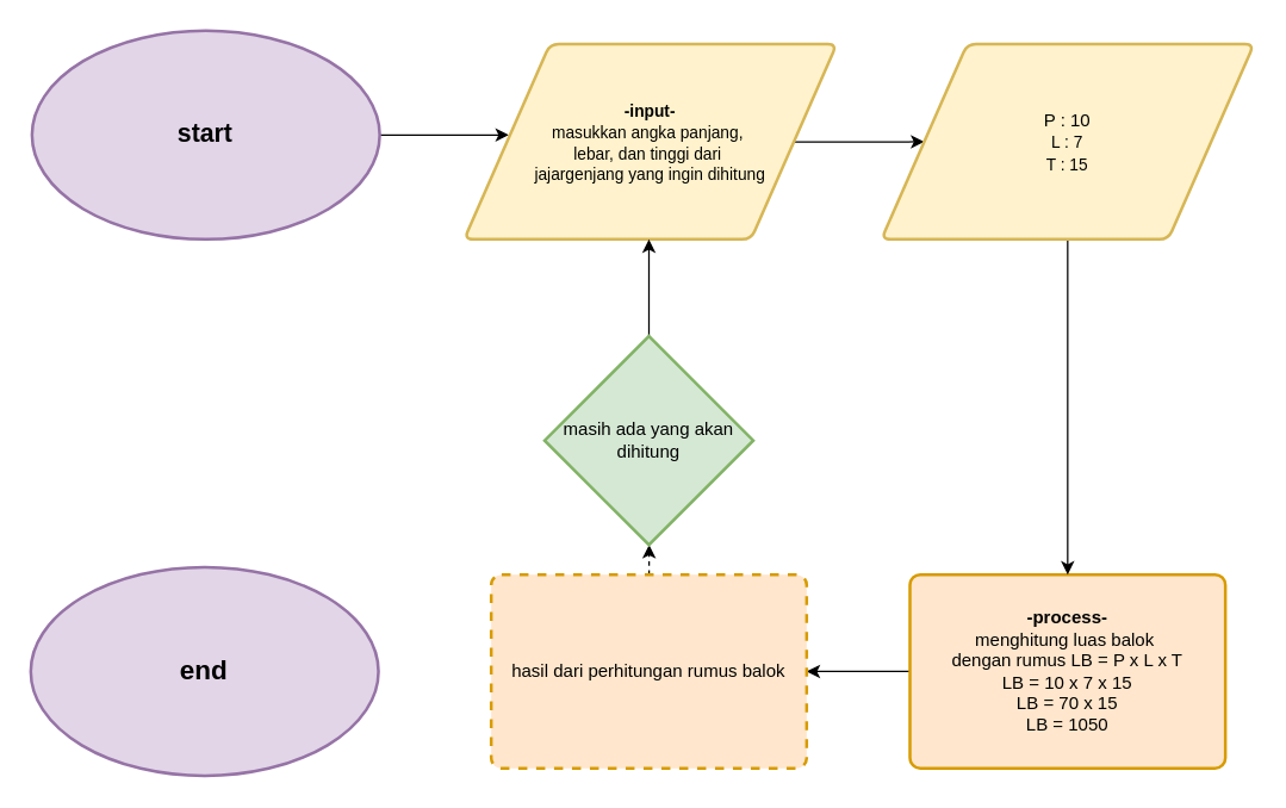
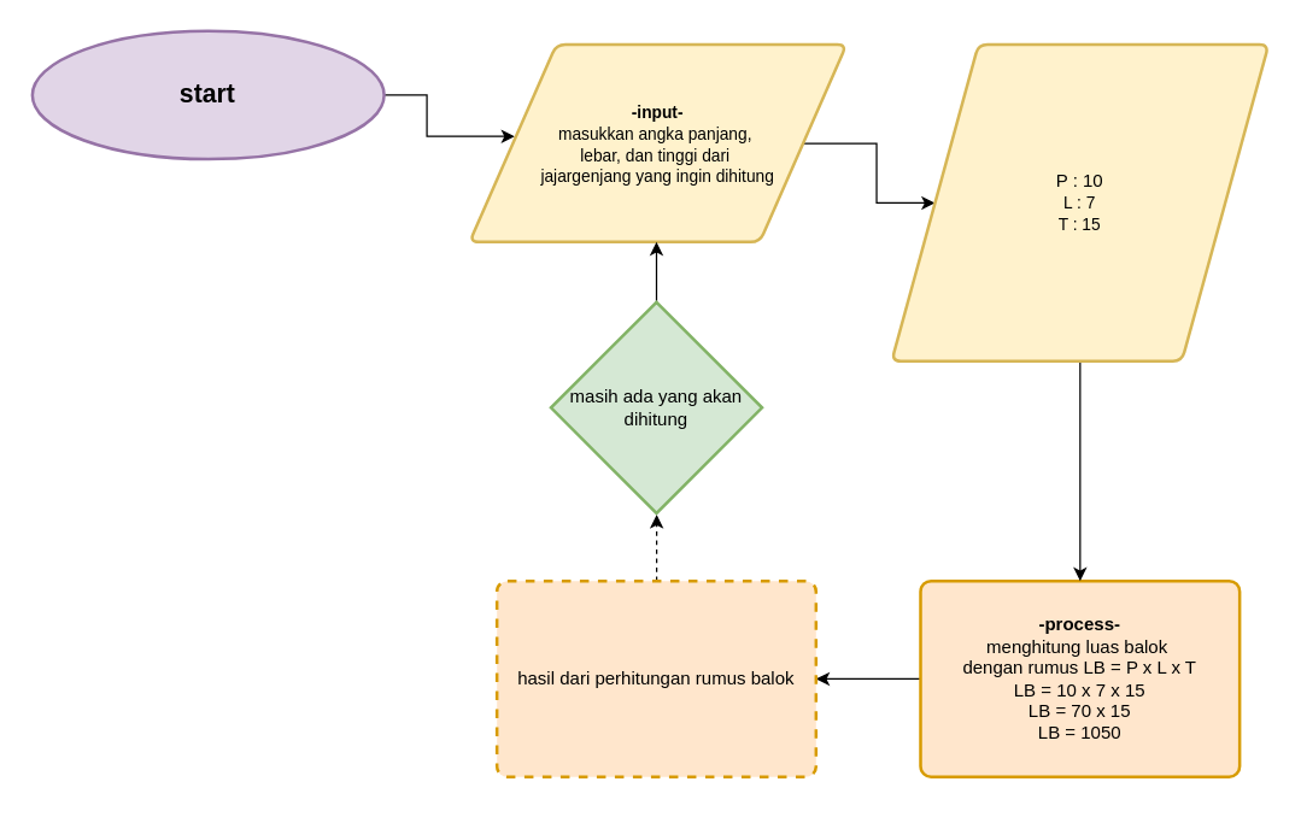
- <mxCell id="5" value="&lt;b&gt;&lt;font style=&quot;font-size: 17px;&quot;&gt;start&lt;/font&gt;&lt;br&gt;&lt;/b&gt;" style="strokeWidth=2;html=1;shape=mxgraph.flowchart.start_1;whiteSpace=wrap;labelBackgroundColor=none;fillColor=#e1d5e7;strokeColor=#9673a6;" vertex="1" parent="1"><mxGeometry x="21" y="20" width="233.33" height="140" as="geometry" /></mxCell>
+ <mxCell id="5" value="&lt;b&gt;&lt;font style=&quot;font-size: 17px;&quot;&gt;start&lt;/font&gt;&lt;br&gt;&lt;/b&gt;" style="strokeWidth=2;html=1;shape=mxgraph.flowchart.start_1;whiteSpace=wrap;labelBackgroundColor=none;fillColor=#e1d5e7;strokeColor=#9673a6;" vertex="1" parent="1"><mxGeometry x="21" y="20" width="233.33" height="85" as="geometry" /></mxCell>
- <mxCell id="9" value="&lt;div&gt;P : 10&lt;/div&gt;&lt;div&gt;&lt;span style=&quot;font-size: 11px;&quot;&gt;L : 7&lt;/span&gt;&lt;/div&gt;&lt;div&gt;&lt;span style=&quot;font-size: 11px;&quot;&gt;T : 15&lt;/span&gt;&lt;/div&gt;" style="shape=parallelogram;html=1;strokeWidth=2;perimeter=parallelogramPerimeter;whiteSpace=wrap;rounded=1;arcSize=12;size=0.23;align=center;direction=west;labelBackgroundColor=none;fillColor=#fff2cc;strokeColor=#d6b656;" vertex="1" parent="1"><mxGeometry x="591" y="29.05" width="250" height="130.95" as="geometry" /></mxCell>
+ <mxCell id="9" value="&lt;div&gt;P : 10&lt;/div&gt;&lt;div&gt;&lt;span style=&quot;font-size: 11px;&quot;&gt;L : 7&lt;/span&gt;&lt;/div&gt;&lt;div&gt;&lt;span style=&quot;font-size: 11px;&quot;&gt;T : 15&lt;/span&gt;&lt;/div&gt;" style="shape=parallelogram;html=1;strokeWidth=2;perimeter=parallelogramPerimeter;whiteSpace=wrap;rounded=1;arcSize=12;size=0.23;align=center;direction=west;labelBackgroundColor=none;fillColor=#fff2cc;strokeColor=#d6b656;" vertex="1" parent="1"><mxGeometry x="591" y="29.05" width="250" height="210" as="geometry" /></mxCell>
- <mxCell id="14" value="masih ada yang akan dihitung" style="strokeWidth=2;html=1;shape=mxgraph.flowchart.decision;whiteSpace=wrap;labelBackgroundColor=none;fillColor=#d5e8d4;strokeColor=#82b366;" vertex="1" parent="1"><mxGeometry x="365" y="225" width="140" height="140" as="geometry" /></mxCell>
+ <mxCell id="14" value="masih ada yang akan dihitung" style="strokeWidth=2;html=1;shape=mxgraph.flowchart.decision;whiteSpace=wrap;labelBackgroundColor=none;fillColor=#d5e8d4;strokeColor=#82b366;" vertex="1" parent="1"><mxGeometry x="365" y="200" width="140" height="140" as="geometry" /></mxCell>
- <mxCell id="12" value="&lt;b&gt;&lt;font style=&quot;font-size: 18px;&quot;&gt;end&lt;/font&gt;&lt;/b&gt;" style="strokeWidth=2;html=1;shape=mxgraph.flowchart.start_1;whiteSpace=wrap;labelBackgroundColor=none;fillColor=#e1d5e7;strokeColor=#9673a6;" vertex="1" parent="1"><mxGeometry x="20.16" y="380" width="233.33" height="140" as="geometry" /></mxCell>
